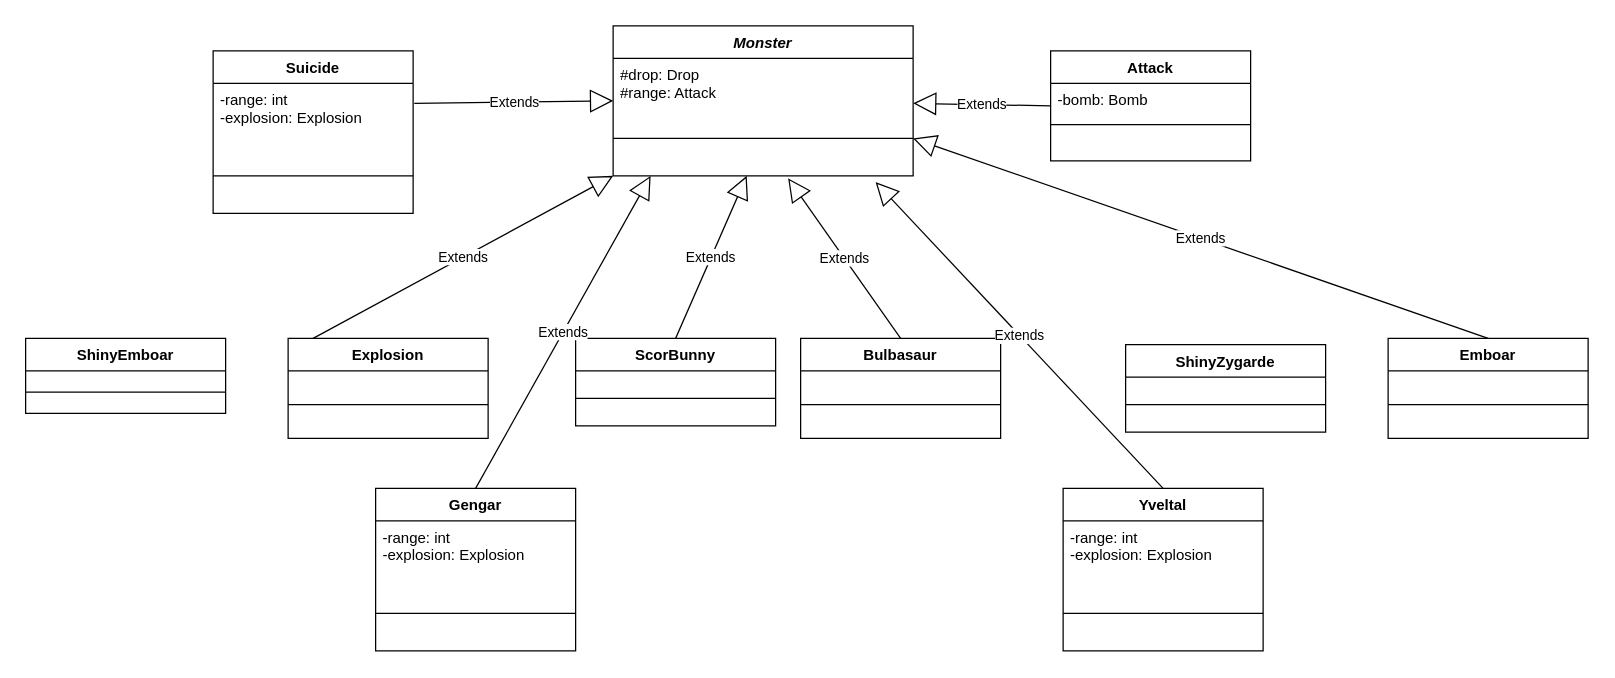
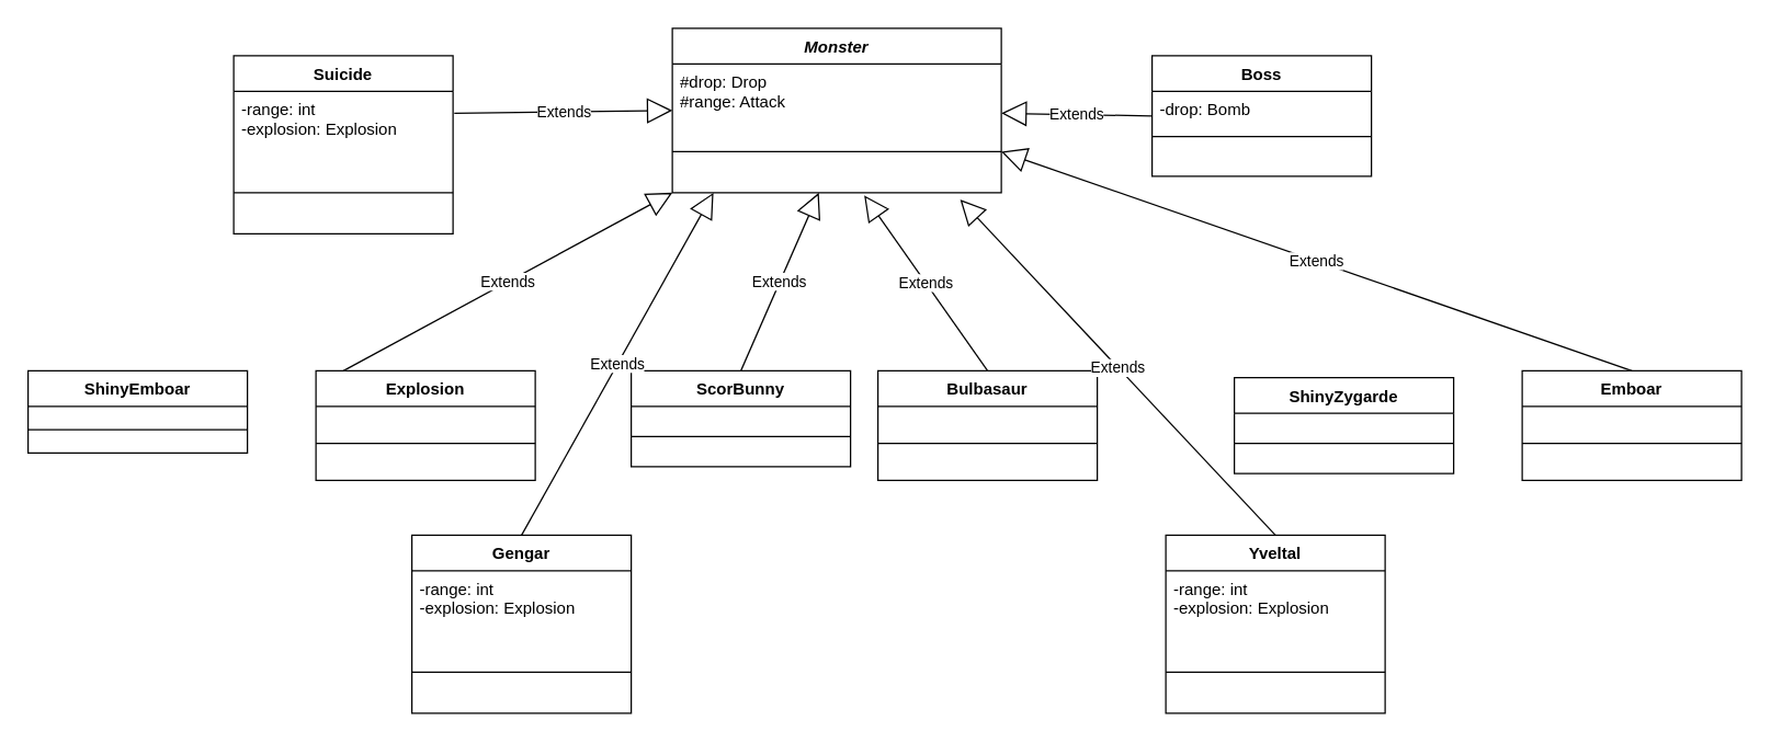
- <mxCell id="19" value="Attack" style="swimlane;fontStyle=1;align=center;verticalAlign=top;childLayout=stackLayout;horizontal=1;startSize=26;horizontalStack=0;resizeParent=1;resizeParentMax=0;resizeLast=0;collapsible=1;marginBottom=0;" parent="1" vertex="1"><mxGeometry x="840" y="40" width="160" height="88" as="geometry" /></mxCell>
+ <mxCell id="19" value="Boss" style="swimlane;fontStyle=1;align=center;verticalAlign=top;childLayout=stackLayout;horizontal=1;startSize=26;horizontalStack=0;resizeParent=1;resizeParentMax=0;resizeLast=0;collapsible=1;marginBottom=0;" parent="1" vertex="1"><mxGeometry x="840" y="40" width="160" height="88" as="geometry" /></mxCell>
- <mxCell id="20" value="-bomb: Bomb" style="text;strokeColor=none;fillColor=none;align=left;verticalAlign=top;spacingLeft=4;spacingRight=4;overflow=hidden;rotatable=0;points=[[0,0.5],[1,0.5]];portConstraint=eastwest;" parent="19" vertex="1"><mxGeometry y="26" width="160" height="4" as="geometry" /></mxCell>
+ <mxCell id="20" value="-drop: Bomb" style="text;strokeColor=none;fillColor=none;align=left;verticalAlign=top;spacingLeft=4;spacingRight=4;overflow=hidden;rotatable=0;points=[[0,0.5],[1,0.5]];portConstraint=eastwest;" parent="19" vertex="1"><mxGeometry y="26" width="160" height="4" as="geometry" /></mxCell>
